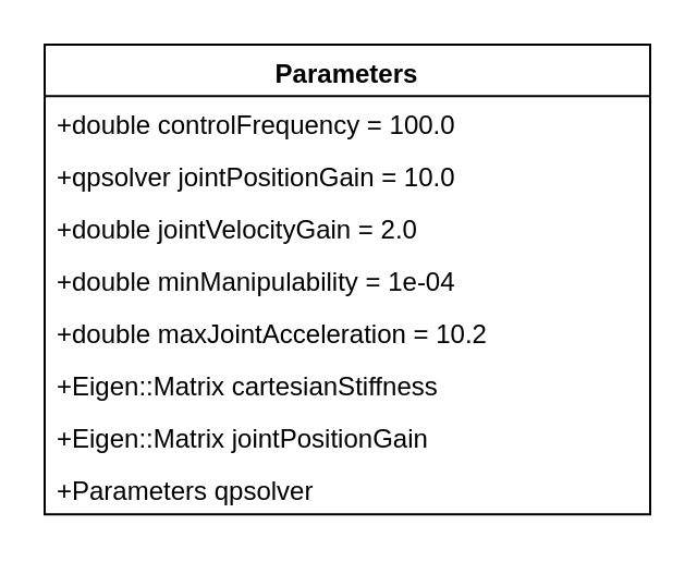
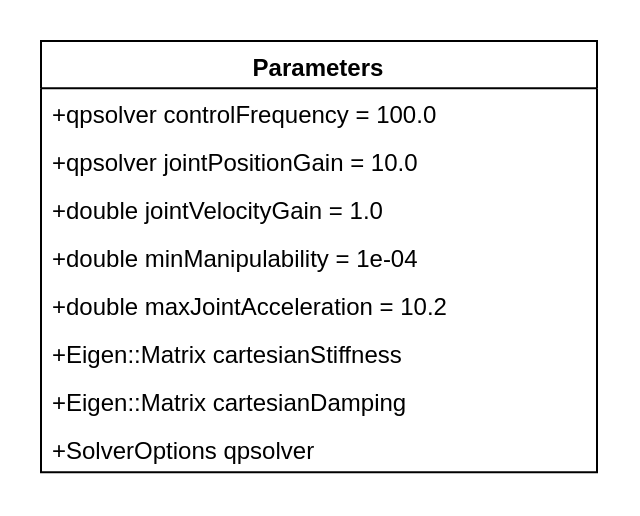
- <mxCell id="3" value="+double controlFrequency = 100.0" style="text;strokeColor=none;fillColor=none;align=left;verticalAlign=top;spacingLeft=4;spacingRight=4;overflow=hidden;rotatable=0;points=[[0,0.5],[1,0.5]];portConstraint=eastwest;" vertex="1" parent="2"><mxGeometry y="23.684" width="278" height="24" as="geometry" /></mxCell>
+ <mxCell id="3" value="+qpsolver controlFrequency = 100.0" style="text;strokeColor=none;fillColor=none;align=left;verticalAlign=top;spacingLeft=4;spacingRight=4;overflow=hidden;rotatable=0;points=[[0,0.5],[1,0.5]];portConstraint=eastwest;" vertex="1" parent="2"><mxGeometry y="23.684" width="278" height="24" as="geometry" /></mxCell>
- <mxCell id="5" value="+double jointVelocityGain = 2.0" style="text;strokeColor=none;fillColor=none;align=left;verticalAlign=top;spacingLeft=4;spacingRight=4;overflow=hidden;rotatable=0;points=[[0,0.5],[1,0.5]];portConstraint=eastwest;" vertex="1" parent="2"><mxGeometry y="71.684" width="278" height="24" as="geometry" /></mxCell>
+ <mxCell id="5" value="+double jointVelocityGain = 1.0" style="text;strokeColor=none;fillColor=none;align=left;verticalAlign=top;spacingLeft=4;spacingRight=4;overflow=hidden;rotatable=0;points=[[0,0.5],[1,0.5]];portConstraint=eastwest;" vertex="1" parent="2"><mxGeometry y="71.684" width="278" height="24" as="geometry" /></mxCell>
- <mxCell id="9" value="+Eigen::Matrix jointPositionGain" style="text;strokeColor=none;fillColor=none;align=left;verticalAlign=top;spacingLeft=4;spacingRight=4;overflow=hidden;rotatable=0;points=[[0,0.5],[1,0.5]];portConstraint=eastwest;" vertex="1" parent="2"><mxGeometry y="167.684" width="278" height="24" as="geometry" /></mxCell>
+ <mxCell id="9" value="+Eigen::Matrix cartesianDamping" style="text;strokeColor=none;fillColor=none;align=left;verticalAlign=top;spacingLeft=4;spacingRight=4;overflow=hidden;rotatable=0;points=[[0,0.5],[1,0.5]];portConstraint=eastwest;" vertex="1" parent="2"><mxGeometry y="167.684" width="278" height="24" as="geometry" /></mxCell>
- <mxCell id="10" value="+Parameters qpsolver" style="text;strokeColor=none;fillColor=none;align=left;verticalAlign=top;spacingLeft=4;spacingRight=4;overflow=hidden;rotatable=0;points=[[0,0.5],[1,0.5]];portConstraint=eastwest;" vertex="1" parent="2"><mxGeometry y="191.684" width="278" height="24" as="geometry" /></mxCell>
+ <mxCell id="10" value="+SolverOptions qpsolver" style="text;strokeColor=none;fillColor=none;align=left;verticalAlign=top;spacingLeft=4;spacingRight=4;overflow=hidden;rotatable=0;points=[[0,0.5],[1,0.5]];portConstraint=eastwest;" vertex="1" parent="2"><mxGeometry y="191.684" width="278" height="24" as="geometry" /></mxCell>
